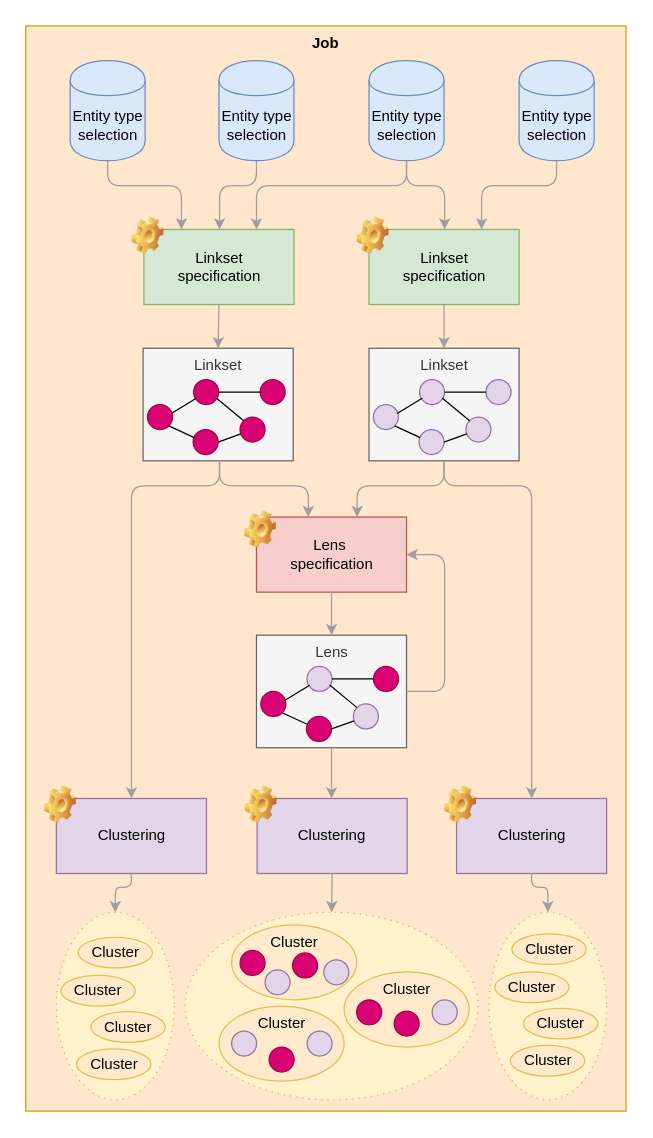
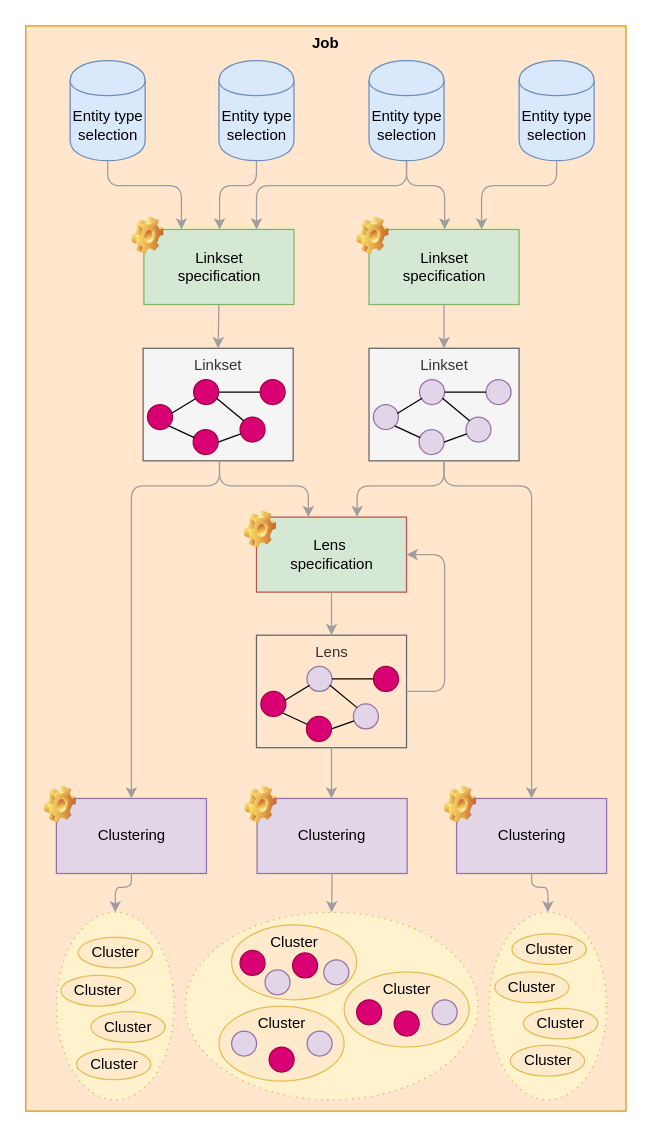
- <mxCell id="57" value="Lens&amp;nbsp;&lt;br&gt;specification" style="rounded=0;whiteSpace=wrap;html=1;fillColor=#f8cecc;strokeColor=#b85450;" vertex="1" parent="56"><mxGeometry x="9.5" y="5" width="120" height="60" as="geometry" /></mxCell>
+ <mxCell id="57" value="Lens&amp;nbsp;&lt;br&gt;specification" style="rounded=0;whiteSpace=wrap;html=1;fillColor=#d5e8d4;strokeColor=#b85450;" vertex="1" parent="56"><mxGeometry x="9.5" y="5" width="120" height="60" as="geometry" /></mxCell>
- <mxCell id="61" value="Lens" style="rounded=0;whiteSpace=wrap;html=1;fillColor=#f5f5f5;strokeColor=#666666;fontColor=#333333;verticalAlign=top;" vertex="1" parent="1"><mxGeometry x="204.5" y="507.41" width="120" height="90" as="geometry" /></mxCell>
+ <mxCell id="61" value="Lens" style="rounded=0;whiteSpace=wrap;html=1;fillColor=#ffe6cc;strokeColor=#666666;fontColor=#333333;verticalAlign=top;" vertex="1" parent="1"><mxGeometry x="204.5" y="507.41" width="120" height="90" as="geometry" /></mxCell>
